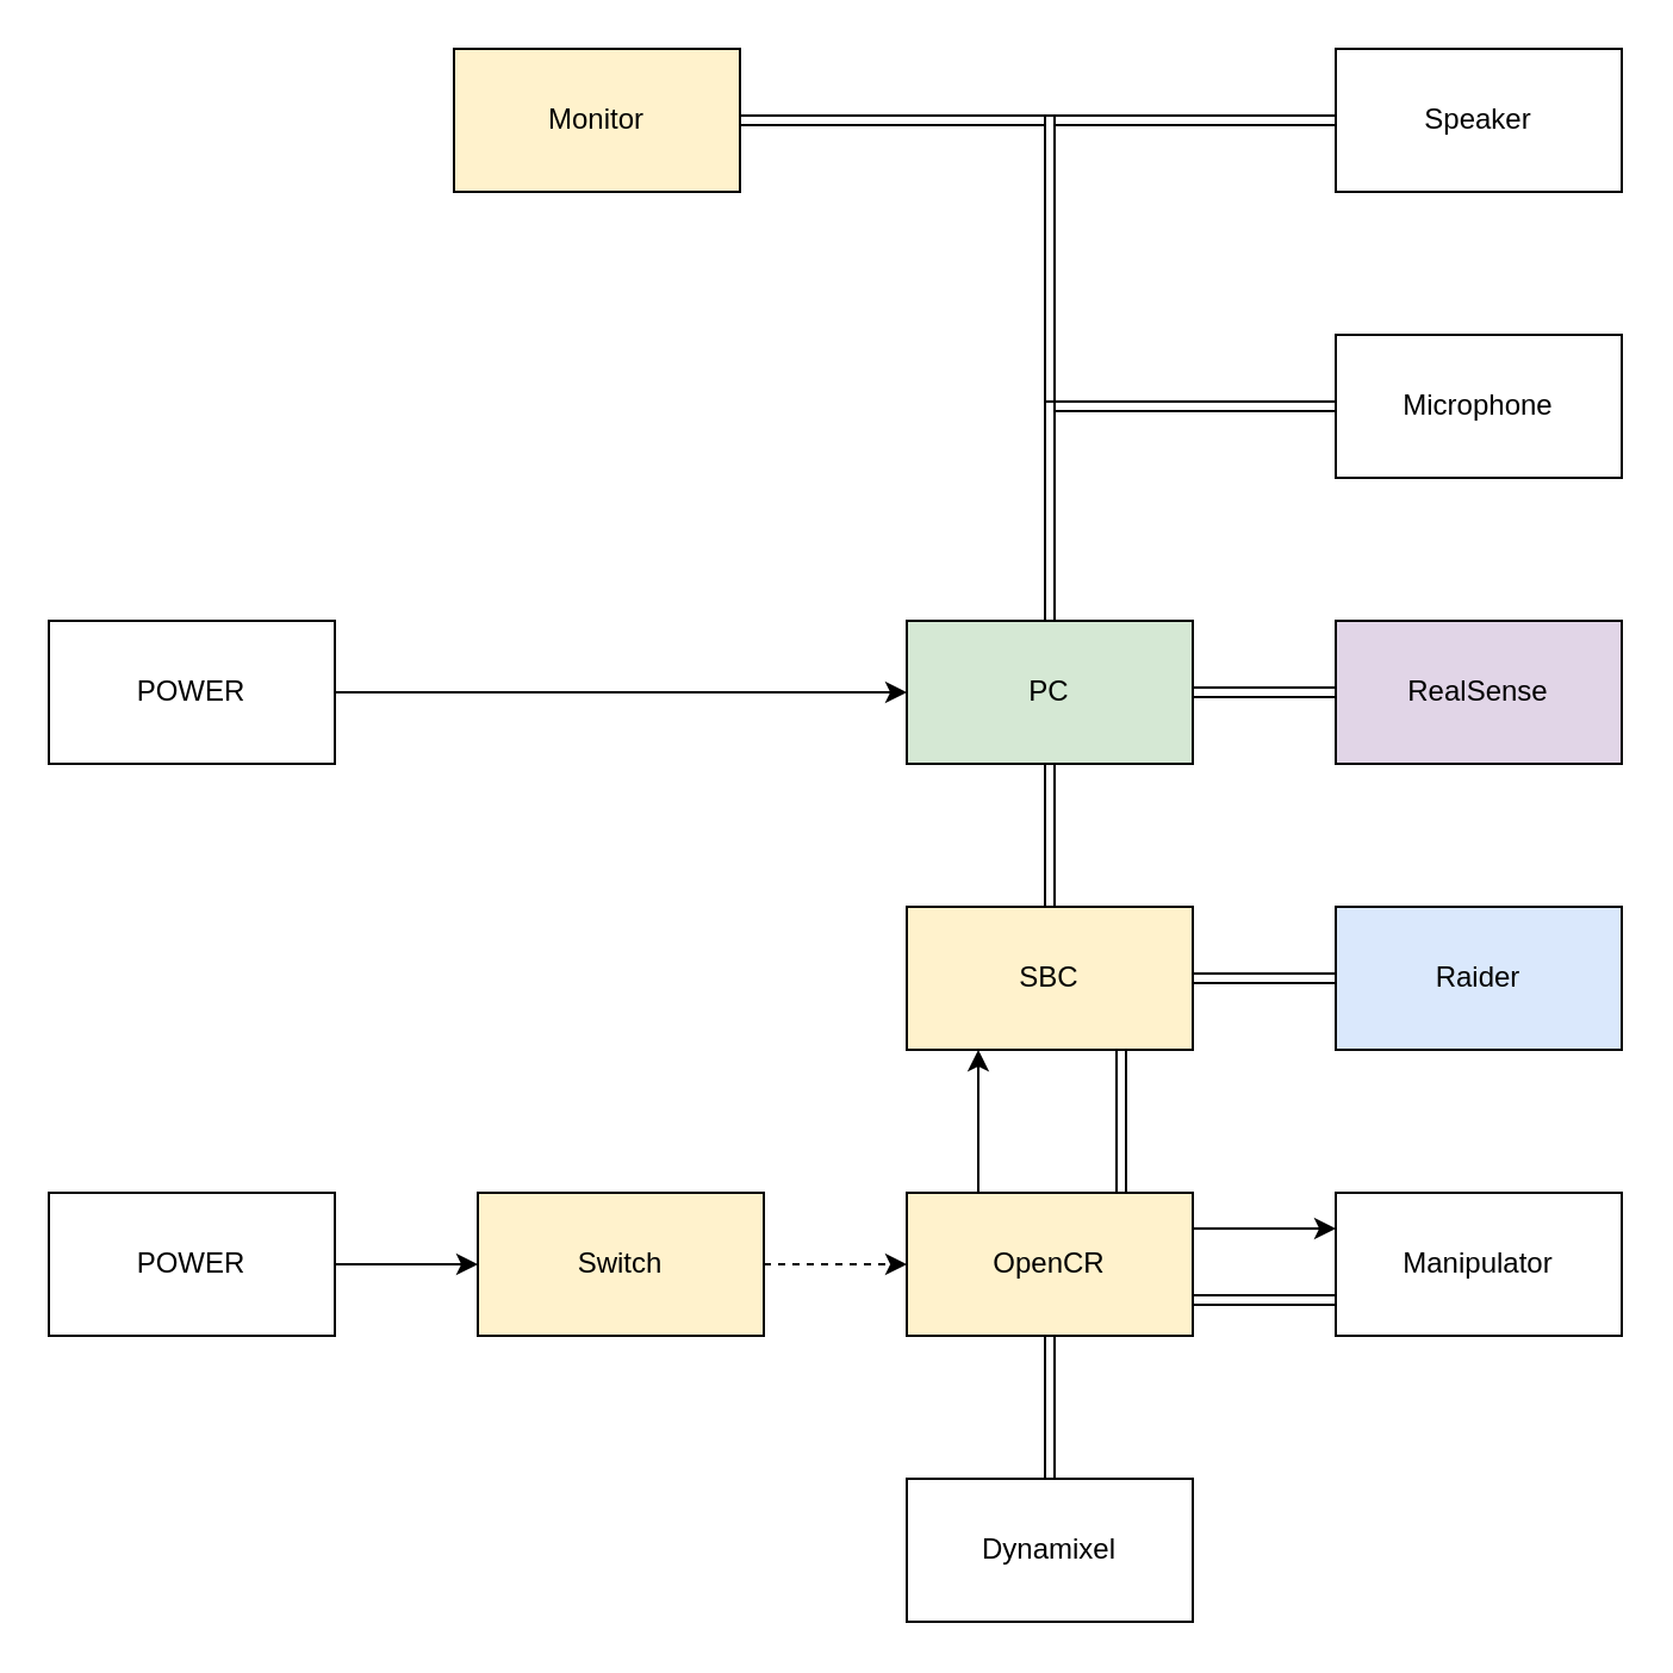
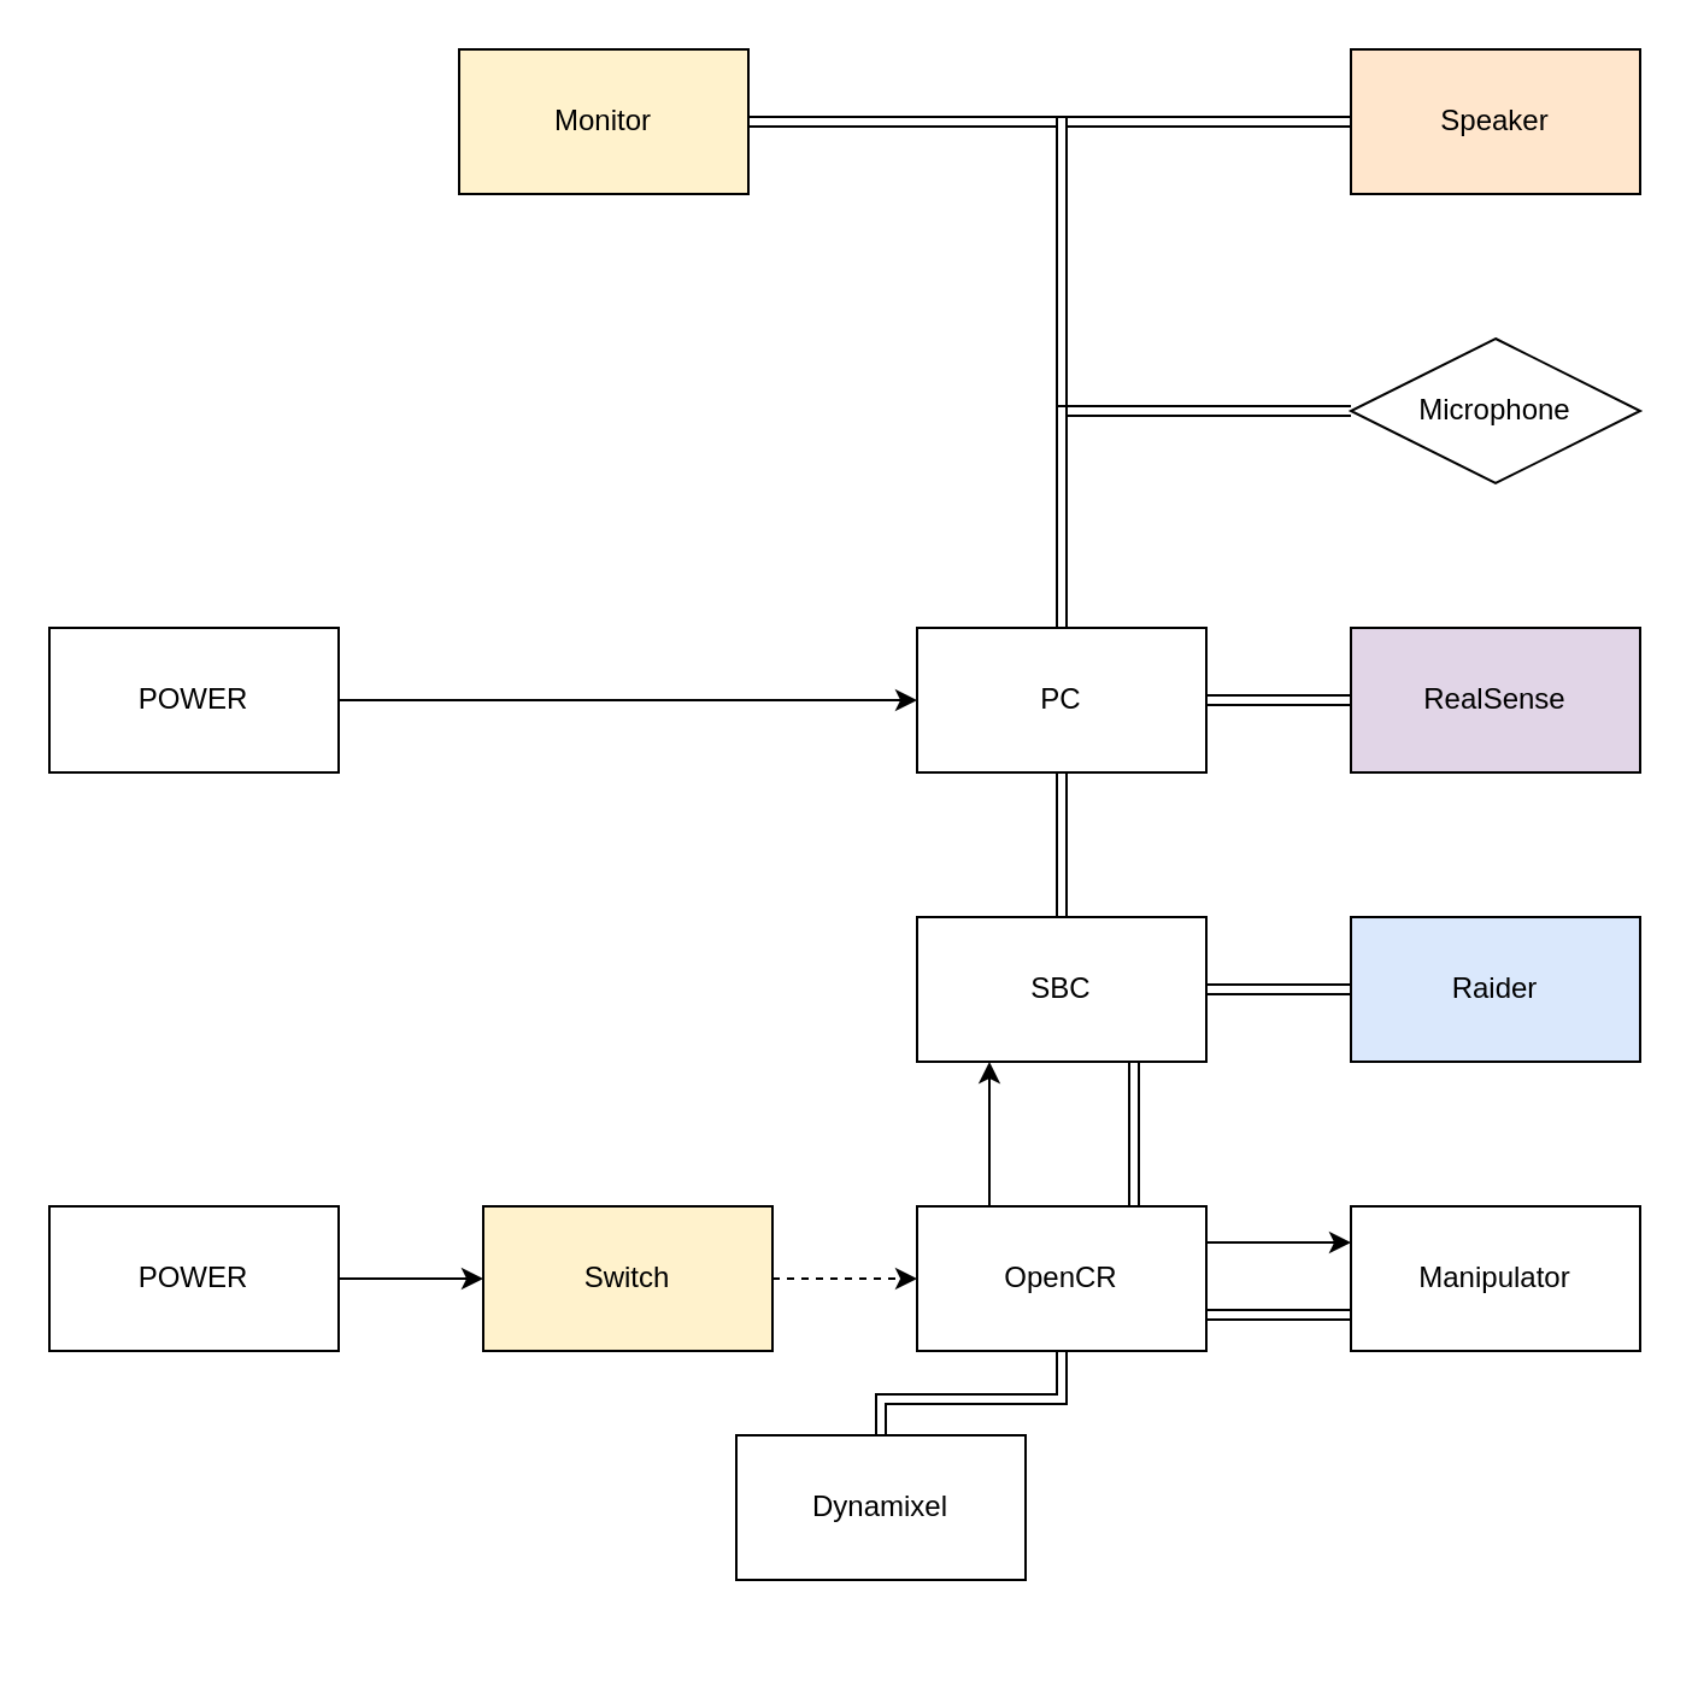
- <mxCell id="25" value="Speaker" style="rounded=0;whiteSpace=wrap;html=1;" vertex="1" parent="1"><mxGeometry x="560" y="20" width="120" height="60" as="geometry" /></mxCell>
+ <mxCell id="25" value="Speaker" style="rounded=0;whiteSpace=wrap;html=1;fillColor=#ffe6cc;" vertex="1" parent="1"><mxGeometry x="560" y="20" width="120" height="60" as="geometry" /></mxCell>
- <mxCell id="24" value="Microphone" style="rounded=0;whiteSpace=wrap;html=1;" vertex="1" parent="1"><mxGeometry x="560" y="140" width="120" height="60" as="geometry" /></mxCell>
+ <mxCell id="24" value="Microphone" style="rhombus;whiteSpace=wrap;html=1;" vertex="1" parent="1"><mxGeometry x="560" y="140" width="120" height="60" as="geometry" /></mxCell>
- <mxCell id="15" value="PC" style="rounded=0;whiteSpace=wrap;html=1;fillColor=#d5e8d4;" vertex="1" parent="1"><mxGeometry x="380" y="260" width="120" height="60" as="geometry" /></mxCell>
+ <mxCell id="15" value="PC" style="rounded=0;whiteSpace=wrap;html=1;" vertex="1" parent="1"><mxGeometry x="380" y="260" width="120" height="60" as="geometry" /></mxCell>
- <mxCell id="4" value="SBC" style="rounded=0;whiteSpace=wrap;html=1;fillColor=#fff2cc;" vertex="1" parent="1"><mxGeometry x="380" y="380" width="120" height="60" as="geometry" /></mxCell>
+ <mxCell id="4" value="SBC" style="rounded=0;whiteSpace=wrap;html=1;" vertex="1" parent="1"><mxGeometry x="380" y="380" width="120" height="60" as="geometry" /></mxCell>
- <mxCell id="9" value="OpenCR" style="rounded=0;whiteSpace=wrap;html=1;fillColor=#fff2cc;" vertex="1" parent="1"><mxGeometry x="380" y="500" width="120" height="60" as="geometry" /></mxCell>
+ <mxCell id="9" value="OpenCR" style="rounded=0;whiteSpace=wrap;html=1;" vertex="1" parent="1"><mxGeometry x="380" y="500" width="120" height="60" as="geometry" /></mxCell>
- <mxCell id="16" value="Dynamixel" style="rounded=0;whiteSpace=wrap;html=1;" vertex="1" parent="1"><mxGeometry x="380" y="620" width="120" height="60" as="geometry" /></mxCell>
+ <mxCell id="16" value="Dynamixel" style="rounded=0;whiteSpace=wrap;html=1;" vertex="1" parent="1"><mxGeometry x="305" y="595" width="120" height="60" as="geometry" /></mxCell>
